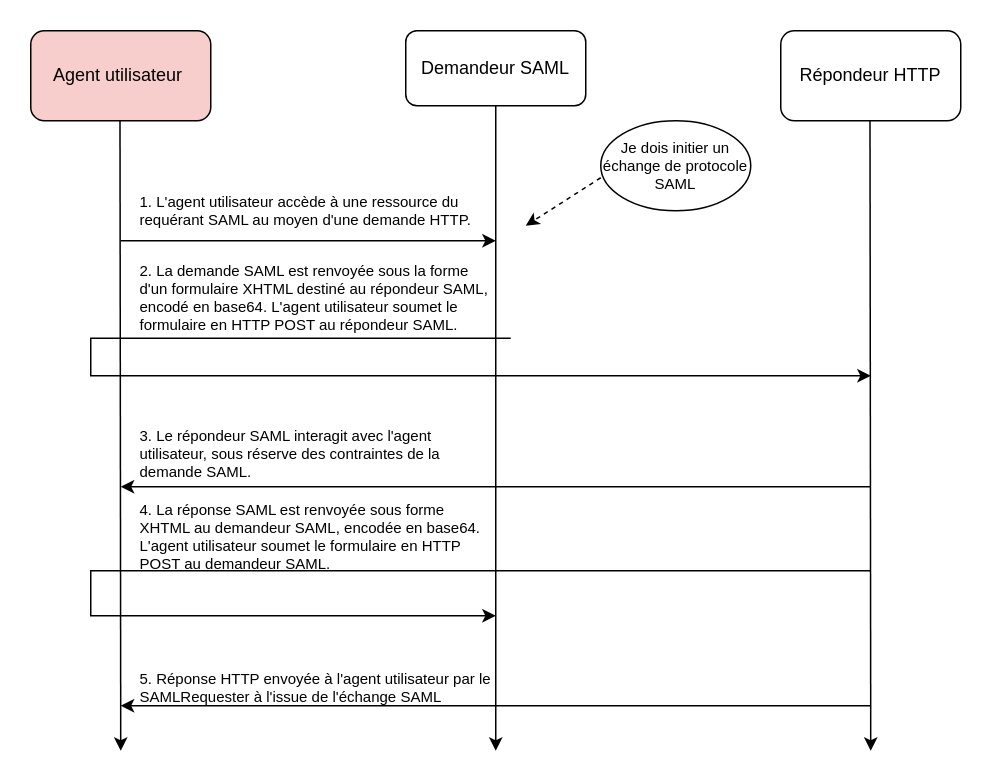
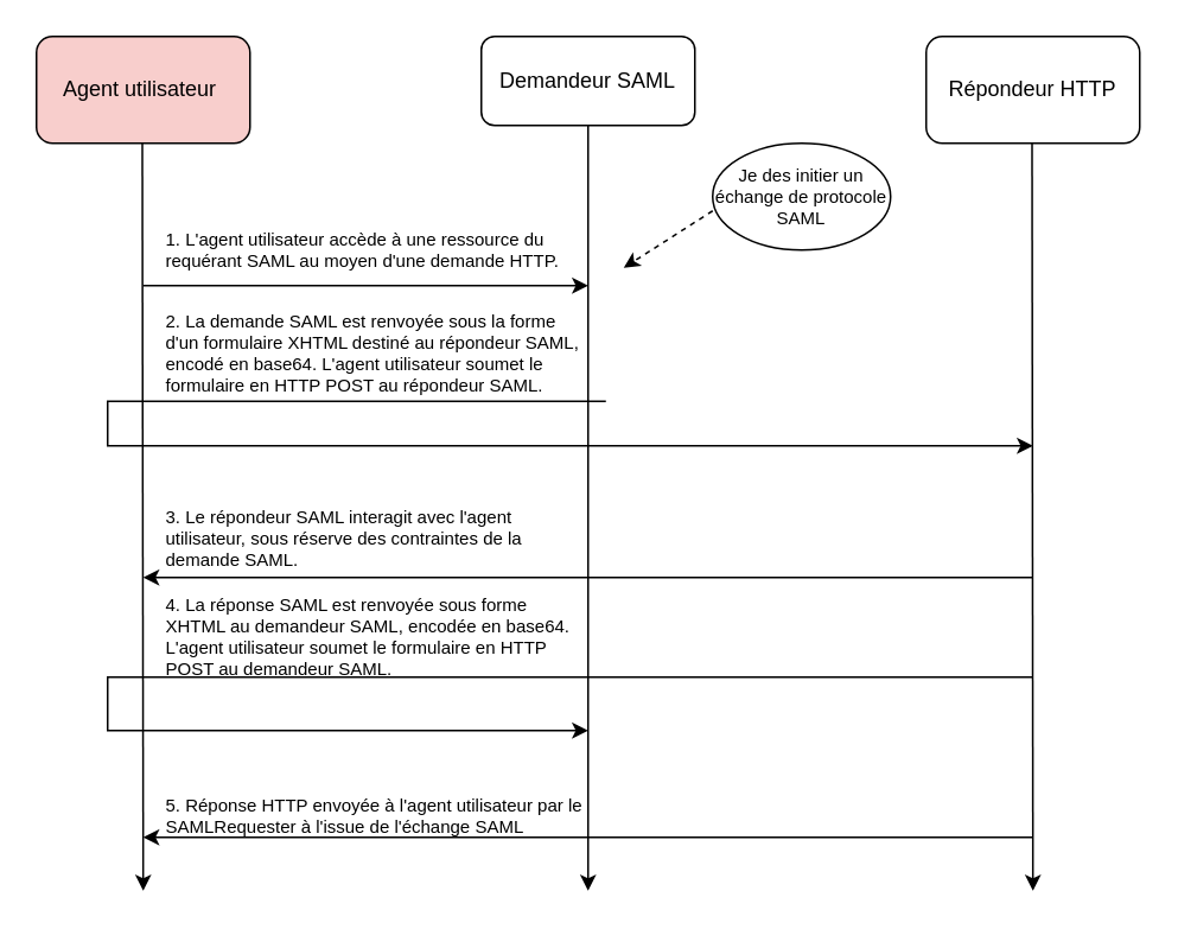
- <mxCell id="18" value="Je dois initier un échange de protocole SAML" style="ellipse;whiteSpace=wrap;html=1;fontSize=10;" parent="1" vertex="1"><mxGeometry x="400" y="80" width="100" height="60" as="geometry" /></mxCell>
+ <mxCell id="18" value="Je des initier un échange de protocole SAML" style="ellipse;whiteSpace=wrap;html=1;fontSize=10;" parent="1" vertex="1"><mxGeometry x="400" y="80" width="100" height="60" as="geometry" /></mxCell>
